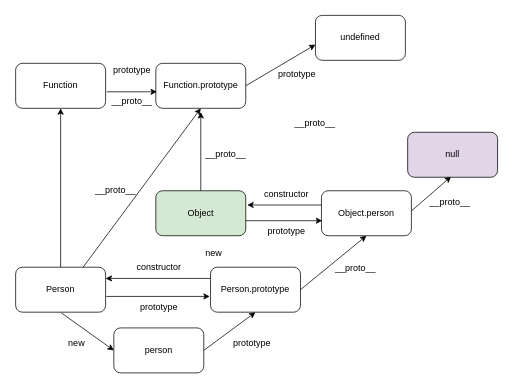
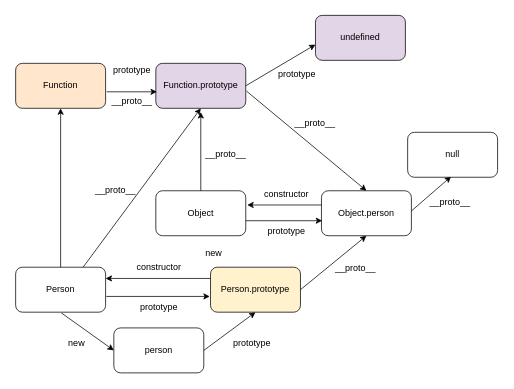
- <mxCell id="39" value="undefined" style="rounded=1;whiteSpace=wrap;html=1;" vertex="1" parent="1"><mxGeometry x="420" y="20" width="120" height="60" as="geometry" /></mxCell>
+ <mxCell id="39" value="undefined" style="rounded=1;whiteSpace=wrap;html=1;fillColor=#e1d5e7;" vertex="1" parent="1"><mxGeometry x="420" y="20" width="120" height="60" as="geometry" /></mxCell>
- <mxCell id="13" value="Function" style="rounded=1;whiteSpace=wrap;html=1;" vertex="1" parent="1"><mxGeometry x="20" y="84" width="120" height="60" as="geometry" /></mxCell>
+ <mxCell id="13" value="Function" style="rounded=1;whiteSpace=wrap;html=1;fillColor=#ffe6cc;" vertex="1" parent="1"><mxGeometry x="20" y="84" width="120" height="60" as="geometry" /></mxCell>
- <mxCell id="29" value="Function.prototype" style="rounded=1;whiteSpace=wrap;html=1;" vertex="1" parent="1"><mxGeometry x="207" y="84" width="120" height="60" as="geometry" /></mxCell>
+ <mxCell id="29" value="Function.prototype" style="rounded=1;whiteSpace=wrap;html=1;fillColor=#e1d5e7;" vertex="1" parent="1"><mxGeometry x="207" y="84" width="120" height="60" as="geometry" /></mxCell>
+ <mxCell id="33" value="" style="endArrow=classic;html=1;exitX=1.008;exitY=0.617;exitDx=0;exitDy=0;exitPerimeter=0;entryX=0.5;entryY=0;entryDx=0;entryDy=0;" edge="1" parent="1" source="29" target="16"><mxGeometry width="50" height="50" relative="1" as="geometry"><mxPoint x="381" y="327" as="sourcePoint" /><mxPoint x="431" y="277" as="targetPoint" /></mxGeometry></mxCell>
- <mxCell id="26" value="null" style="rounded=1;whiteSpace=wrap;html=1;fillColor=#e1d5e7;" vertex="1" parent="1"><mxGeometry x="543" y="176" width="120" height="60" as="geometry" /></mxCell>
+ <mxCell id="26" value="null" style="rounded=1;whiteSpace=wrap;html=1;" vertex="1" parent="1"><mxGeometry x="543" y="176" width="120" height="60" as="geometry" /></mxCell>
- <mxCell id="17" value="Object" style="rounded=1;whiteSpace=wrap;html=1;fillColor=#d5e8d4;" vertex="1" parent="1"><mxGeometry x="207" y="254" width="120" height="60" as="geometry" /></mxCell>
+ <mxCell id="17" value="Object" style="rounded=1;whiteSpace=wrap;html=1;" vertex="1" parent="1"><mxGeometry x="207" y="254" width="120" height="60" as="geometry" /></mxCell>
- <mxCell id="8" value="Person.prototype" style="rounded=1;whiteSpace=wrap;html=1;" vertex="1" parent="1"><mxGeometry x="280" y="356" width="120" height="60" as="geometry" /></mxCell>
+ <mxCell id="8" value="Person.prototype" style="rounded=1;whiteSpace=wrap;html=1;fillColor=#fff2cc;" vertex="1" parent="1"><mxGeometry x="280" y="356" width="120" height="60" as="geometry" /></mxCell>
